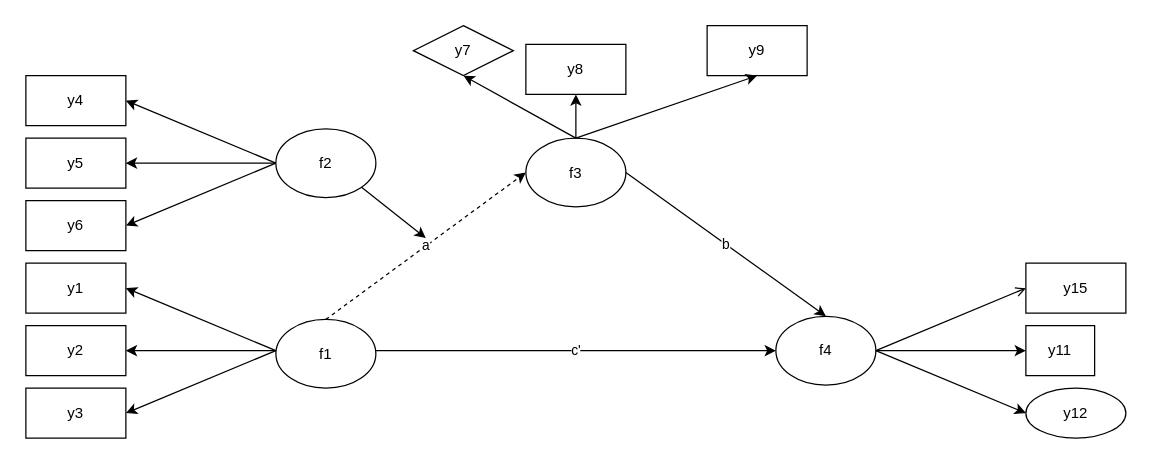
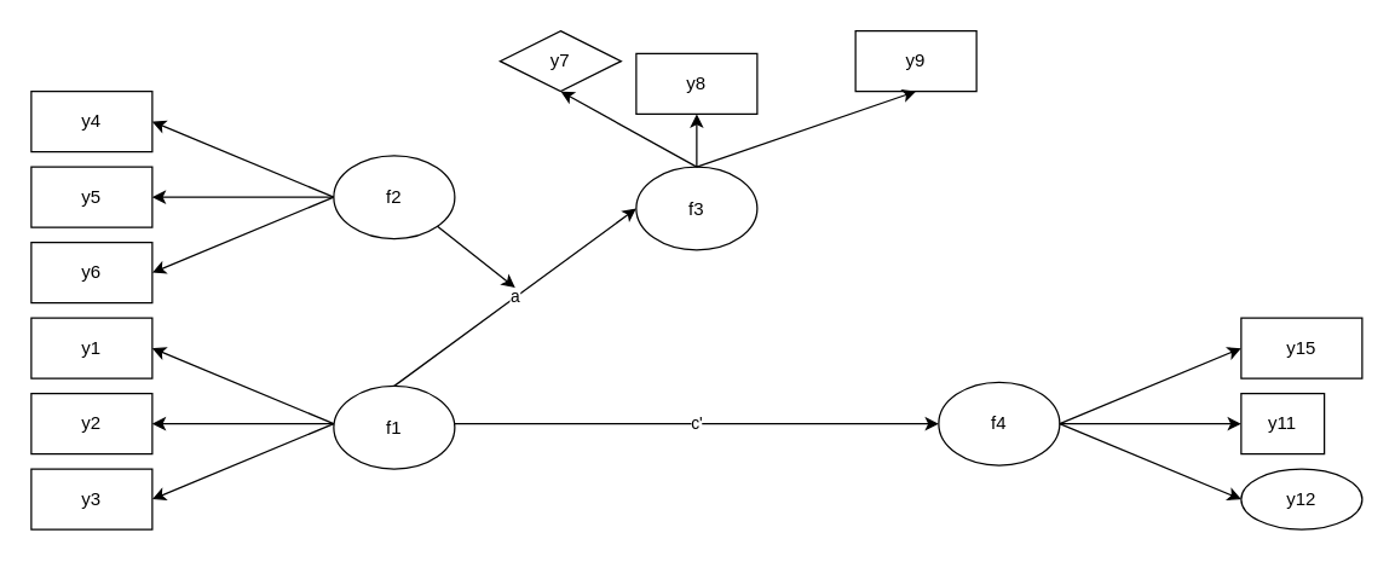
- <mxCell id="20" value="b" style="endArrow=classic;html=1;entryX=0.5;entryY=0;entryDx=0;entryDy=0;exitX=1;exitY=0.5;exitDx=0;exitDy=0;" edge="1" parent="1" source="16" target="17"><mxGeometry width="50" height="50" relative="1" as="geometry"><mxPoint x="310" y="290" as="sourcePoint" /><mxPoint x="630" y="290" as="targetPoint" /></mxGeometry></mxCell>
- <mxCell id="18" value="a" style="endArrow=classic;html=1;exitX=0.5;exitY=0;exitDx=0;exitDy=0;entryX=0;entryY=0.5;entryDx=0;entryDy=0;dashed=1;" edge="1" parent="1" source="14" target="16"><mxGeometry width="50" height="50" relative="1" as="geometry"><mxPoint x="420" y="290" as="sourcePoint" /><mxPoint x="470" y="240" as="targetPoint" /></mxGeometry></mxCell>
+ <mxCell id="18" value="a" style="endArrow=classic;html=1;exitX=0.5;exitY=0;exitDx=0;exitDy=0;entryX=0;entryY=0.5;entryDx=0;entryDy=0;" edge="1" parent="1" source="14" target="16"><mxGeometry width="50" height="50" relative="1" as="geometry"><mxPoint x="420" y="290" as="sourcePoint" /><mxPoint x="470" y="240" as="targetPoint" /></mxGeometry></mxCell>
- <mxCell id="27" value="" style="endArrow=open;html=1;entryX=0;entryY=0.5;entryDx=0;entryDy=0;exitX=1;exitY=0.5;exitDx=0;exitDy=0;" edge="1" parent="1" source="17" target="24"><mxGeometry width="50" height="50" relative="1" as="geometry"><mxPoint x="310" y="290" as="sourcePoint" /><mxPoint x="630" y="290" as="targetPoint" /></mxGeometry></mxCell>
+ <mxCell id="27" value="" style="endArrow=classic;html=1;entryX=0;entryY=0.5;entryDx=0;entryDy=0;exitX=1;exitY=0.5;exitDx=0;exitDy=0;" edge="1" parent="1" source="17" target="24"><mxGeometry width="50" height="50" relative="1" as="geometry"><mxPoint x="310" y="290" as="sourcePoint" /><mxPoint x="630" y="290" as="targetPoint" /></mxGeometry></mxCell>
